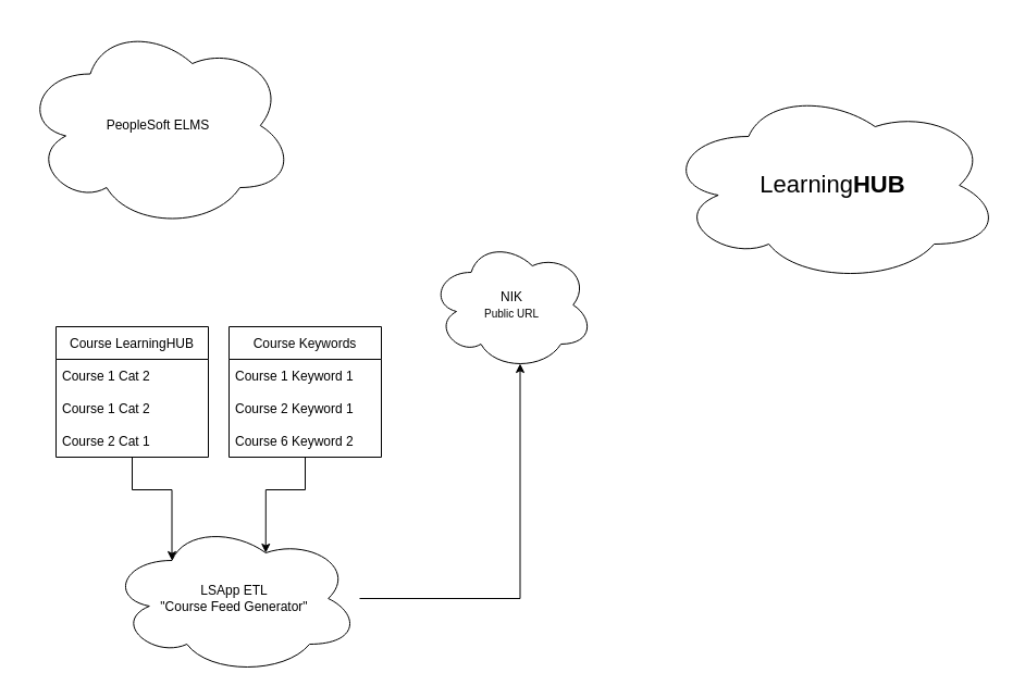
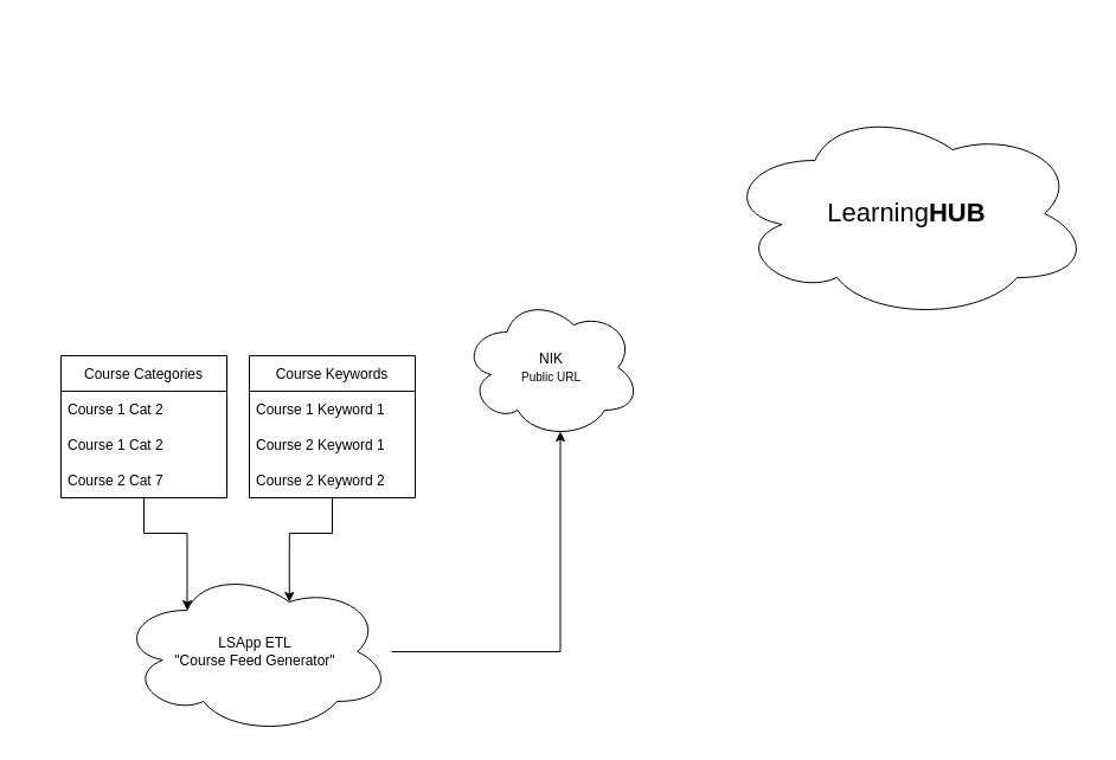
- <mxCell id="2" value="PeopleSoft ELMS" style="ellipse;shape=cloud;whiteSpace=wrap;html=1;" vertex="1" parent="1"><mxGeometry x="20" width="250" height="190" as="geometry" y="20" /></mxCell>
- <mxCell id="16" value="&lt;font style=&quot;font-size: 22px&quot;&gt;Learning&lt;b&gt;HUB&lt;/b&gt;&lt;/font&gt;" style="ellipse;shape=cloud;whiteSpace=wrap;html=1;" vertex="1" parent="1"><mxGeometry x="610" y="80" width="310" height="180" as="geometry" /></mxCell>
+ <mxCell id="16" value="&lt;font style=&quot;font-size: 22px&quot;&gt;Learning&lt;b&gt;HUB&lt;/b&gt;&lt;/font&gt;" style="ellipse;shape=cloud;whiteSpace=wrap;html=1;" vertex="1" parent="1"><mxGeometry x="610" y="90" width="310" height="180" as="geometry" /></mxCell>
- <mxCell id="15" value="&lt;div&gt;NIK&lt;/div&gt;&lt;div&gt;&lt;font style=&quot;font-size: 10px&quot;&gt;Public URL&lt;/font&gt;&lt;br&gt;&lt;/div&gt;" style="ellipse;shape=cloud;whiteSpace=wrap;html=1;" vertex="1" parent="1"><mxGeometry x="395" y="220" width="150" height="120" as="geometry" /></mxCell>
+ <mxCell id="15" value="&lt;div&gt;NIK&lt;/div&gt;&lt;div&gt;&lt;font style=&quot;font-size: 10px&quot;&gt;Public URL&lt;/font&gt;&lt;br&gt;&lt;/div&gt;" style="ellipse;shape=cloud;whiteSpace=wrap;html=1;" vertex="1" parent="1"><mxGeometry x="390" y="250" width="150" height="120" as="geometry" /></mxCell>
- <mxCell id="4" value="Course LearningHUB" style="swimlane;fontStyle=0;childLayout=stackLayout;horizontal=1;startSize=30;horizontalStack=0;resizeParent=1;resizeParentMax=0;resizeLast=0;collapsible=1;marginBottom=0;" vertex="1" parent="1"><mxGeometry x="51" y="300" width="140" height="120" as="geometry" /></mxCell>
+ <mxCell id="4" value="Course Categories" style="swimlane;fontStyle=0;childLayout=stackLayout;horizontal=1;startSize=30;horizontalStack=0;resizeParent=1;resizeParentMax=0;resizeLast=0;collapsible=1;marginBottom=0;" vertex="1" parent="1"><mxGeometry x="51" y="300" width="140" height="120" as="geometry" /></mxCell>
- <mxCell id="7" value="Course 2 Cat 1" style="text;strokeColor=none;fillColor=none;align=left;verticalAlign=middle;spacingLeft=4;spacingRight=4;overflow=hidden;points=[[0,0.5],[1,0.5]];portConstraint=eastwest;rotatable=0;" vertex="1" parent="4"><mxGeometry y="90" width="140" height="30" as="geometry" /></mxCell>
+ <mxCell id="7" value="Course 2 Cat 7" style="text;strokeColor=none;fillColor=none;align=left;verticalAlign=middle;spacingLeft=4;spacingRight=4;overflow=hidden;points=[[0,0.5],[1,0.5]];portConstraint=eastwest;rotatable=0;" vertex="1" parent="4"><mxGeometry y="90" width="140" height="30" as="geometry" /></mxCell>
- <mxCell id="12" value="Course 6 Keyword 2" style="text;strokeColor=none;fillColor=none;align=left;verticalAlign=middle;spacingLeft=4;spacingRight=4;overflow=hidden;points=[[0,0.5],[1,0.5]];portConstraint=eastwest;rotatable=0;" vertex="1" parent="9"><mxGeometry y="90" width="140" height="30" as="geometry" /></mxCell>
+ <mxCell id="12" value="Course 2 Keyword 2" style="text;strokeColor=none;fillColor=none;align=left;verticalAlign=middle;spacingLeft=4;spacingRight=4;overflow=hidden;points=[[0,0.5],[1,0.5]];portConstraint=eastwest;rotatable=0;" vertex="1" parent="9"><mxGeometry y="90" width="140" height="30" as="geometry" /></mxCell>
